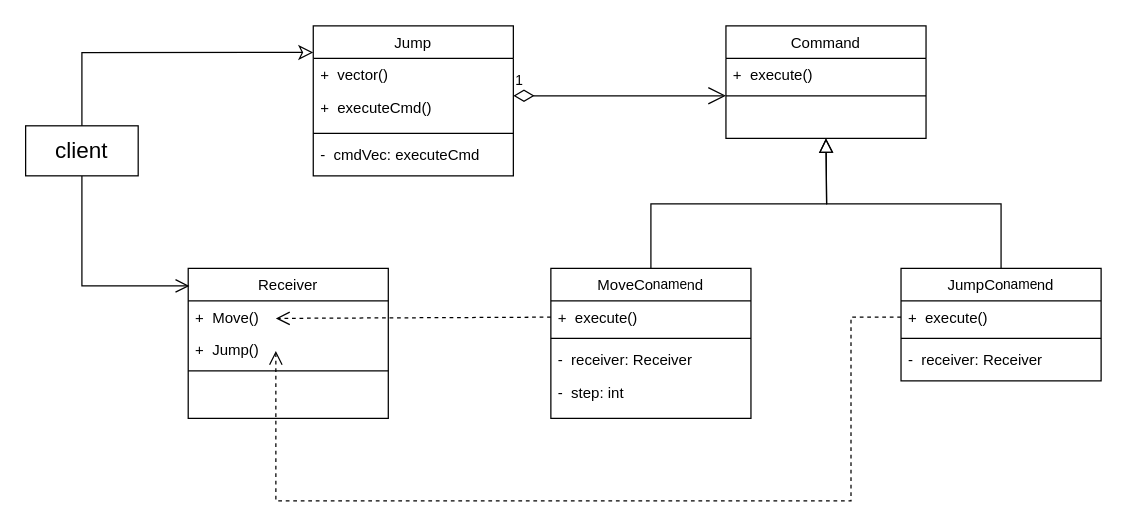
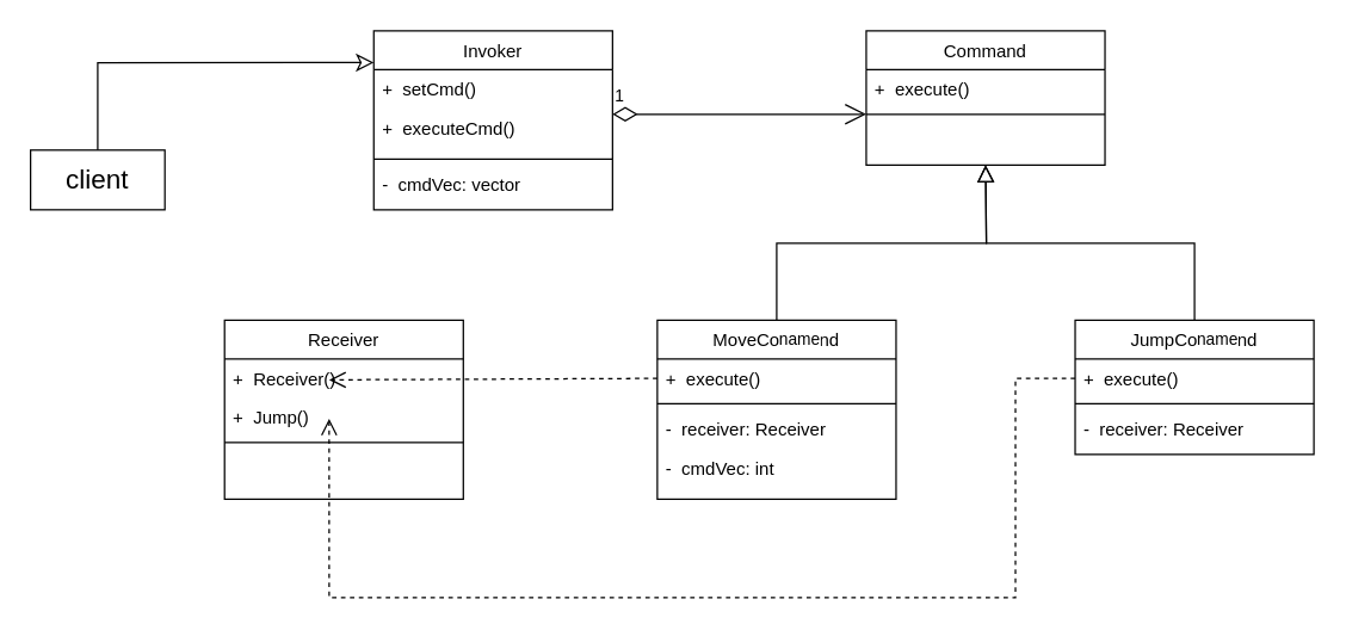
- <mxCell id="18" value="Jump" style="swimlane;fontStyle=0;align=center;verticalAlign=top;childLayout=stackLayout;horizontal=1;startSize=26;horizontalStack=0;resizeParent=1;resizeLast=0;collapsible=1;marginBottom=0;rounded=0;shadow=0;strokeWidth=1;" vertex="1" parent="1"><mxGeometry x="250" y="20" width="160" height="120" as="geometry"><mxRectangle x="120" y="360" width="160" height="26" as="alternateBounds" /></mxGeometry></mxCell>
+ <mxCell id="18" value="Invoker" style="swimlane;fontStyle=0;align=center;verticalAlign=top;childLayout=stackLayout;horizontal=1;startSize=26;horizontalStack=0;resizeParent=1;resizeLast=0;collapsible=1;marginBottom=0;rounded=0;shadow=0;strokeWidth=1;" vertex="1" parent="1"><mxGeometry x="250" y="20" width="160" height="120" as="geometry"><mxRectangle x="120" y="360" width="160" height="26" as="alternateBounds" /></mxGeometry></mxCell>
- <mxCell id="19" value="+  vector()" style="text;align=left;verticalAlign=top;spacingLeft=4;spacingRight=4;overflow=hidden;rotatable=0;points=[[0,0.5],[1,0.5]];portConstraint=eastwest;" vertex="1" parent="18"><mxGeometry y="26" width="160" height="26" as="geometry" /></mxCell>
+ <mxCell id="19" value="+  setCmd()" style="text;align=left;verticalAlign=top;spacingLeft=4;spacingRight=4;overflow=hidden;rotatable=0;points=[[0,0.5],[1,0.5]];portConstraint=eastwest;" vertex="1" parent="18"><mxGeometry y="26" width="160" height="26" as="geometry" /></mxCell>
- <mxCell id="22" value="-  cmdVec: executeCmd" style="text;align=left;verticalAlign=top;spacingLeft=4;spacingRight=4;overflow=hidden;rotatable=0;points=[[0,0.5],[1,0.5]];portConstraint=eastwest;" vertex="1" parent="18"><mxGeometry y="90" width="160" height="30" as="geometry" /></mxCell>
+ <mxCell id="22" value="-  cmdVec: vector" style="text;align=left;verticalAlign=top;spacingLeft=4;spacingRight=4;overflow=hidden;rotatable=0;points=[[0,0.5],[1,0.5]];portConstraint=eastwest;" vertex="1" parent="18"><mxGeometry y="90" width="160" height="30" as="geometry" /></mxCell>
- <mxCell id="26" style="edgeStyle=orthogonalEdgeStyle;rounded=0;orthogonalLoop=1;jettySize=auto;html=1;exitX=0.5;exitY=1;exitDx=0;exitDy=0;entryX=0.006;entryY=0.117;entryDx=0;entryDy=0;entryPerimeter=0;fontSize=18;endArrow=open;endFill=0;endSize=9;" edge="1" parent="1" source="27" target="14"><mxGeometry relative="1" as="geometry" /></mxCell>
- <mxCell id="15" value="+  Move()" style="text;align=left;verticalAlign=top;spacingLeft=4;spacingRight=4;overflow=hidden;rotatable=0;points=[[0,0.5],[1,0.5]];portConstraint=eastwest;" vertex="1" parent="14"><mxGeometry y="26" width="160" height="26" as="geometry" /></mxCell>
+ <mxCell id="15" value="+  Receiver()" style="text;align=left;verticalAlign=top;spacingLeft=4;spacingRight=4;overflow=hidden;rotatable=0;points=[[0,0.5],[1,0.5]];portConstraint=eastwest;" vertex="1" parent="14"><mxGeometry y="26" width="160" height="26" as="geometry" /></mxCell>
- <mxCell id="9" value="-  step: int" style="text;align=left;verticalAlign=top;spacingLeft=4;spacingRight=4;overflow=hidden;rotatable=0;points=[[0,0.5],[1,0.5]];portConstraint=eastwest;" vertex="1" parent="5"><mxGeometry y="86" width="160" height="26" as="geometry" /></mxCell>
+ <mxCell id="9" value="-  cmdVec: int" style="text;align=left;verticalAlign=top;spacingLeft=4;spacingRight=4;overflow=hidden;rotatable=0;points=[[0,0.5],[1,0.5]];portConstraint=eastwest;" vertex="1" parent="5"><mxGeometry y="86" width="160" height="26" as="geometry" /></mxCell>
